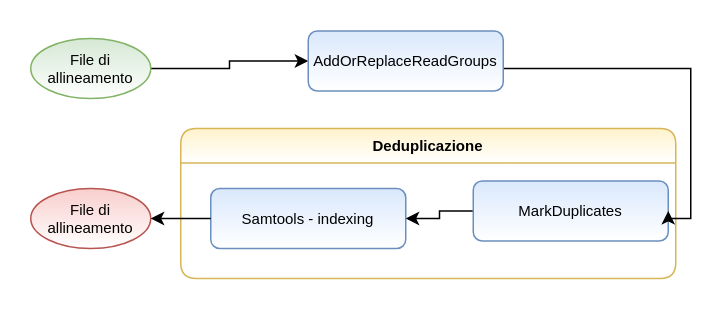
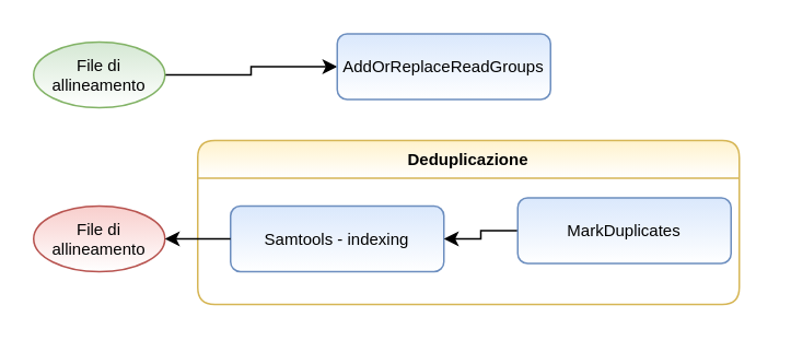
- <mxCell id="9" style="edgeStyle=orthogonalEdgeStyle;rounded=0;orthogonalLoop=1;jettySize=auto;html=1;exitX=1;exitY=0.5;exitDx=0;exitDy=0;entryX=1;entryY=0.5;entryDx=0;entryDy=0;" edge="1" parent="1" source="10" target="5"><mxGeometry relative="1" as="geometry"><Array as="points"><mxPoint x="460" y="45" /><mxPoint x="460" y="145" /></Array></mxGeometry></mxCell>
